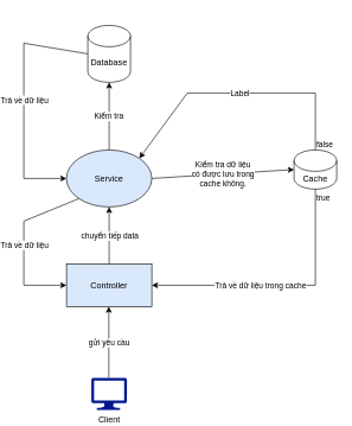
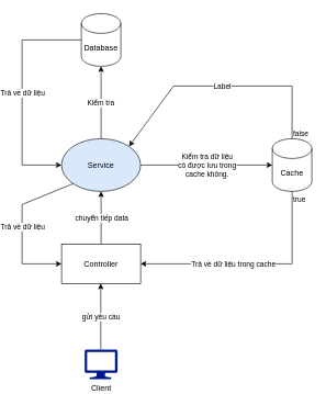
- <mxCell id="2" value="Database" style="shape=cylinder3;whiteSpace=wrap;html=1;boundedLbl=1;backgroundOutline=1;size=15;" vertex="1" parent="1"><mxGeometry x="110" y="35" width="60" height="80" as="geometry" /></mxCell>
+ <mxCell id="2" value="Database" style="shape=cylinder3;whiteSpace=wrap;html=1;boundedLbl=1;backgroundOutline=1;size=15;" vertex="1" parent="1"><mxGeometry x="110" y="20" width="60" height="80" as="geometry" /></mxCell>
- <mxCell id="4" value="Cache" style="shape=cylinder3;whiteSpace=wrap;html=1;boundedLbl=1;backgroundOutline=1;size=15;" vertex="1" parent="1"><mxGeometry x="400" y="210" width="60" height="55" as="geometry" /></mxCell>
+ <mxCell id="4" value="Cache" style="shape=cylinder3;whiteSpace=wrap;html=1;boundedLbl=1;backgroundOutline=1;size=15;" vertex="1" parent="1"><mxGeometry x="400" y="210" width="60" height="80" as="geometry" /></mxCell>
- <mxCell id="3" value="Controller" style="rounded=0;whiteSpace=wrap;html=1;fillColor=#dae8fc;" vertex="1" parent="1"><mxGeometry x="80" y="370" width="120" height="60" as="geometry" /></mxCell>
+ <mxCell id="3" value="Controller" style="rounded=0;whiteSpace=wrap;html=1;" vertex="1" parent="1"><mxGeometry x="80" y="370" width="120" height="60" as="geometry" /></mxCell>
